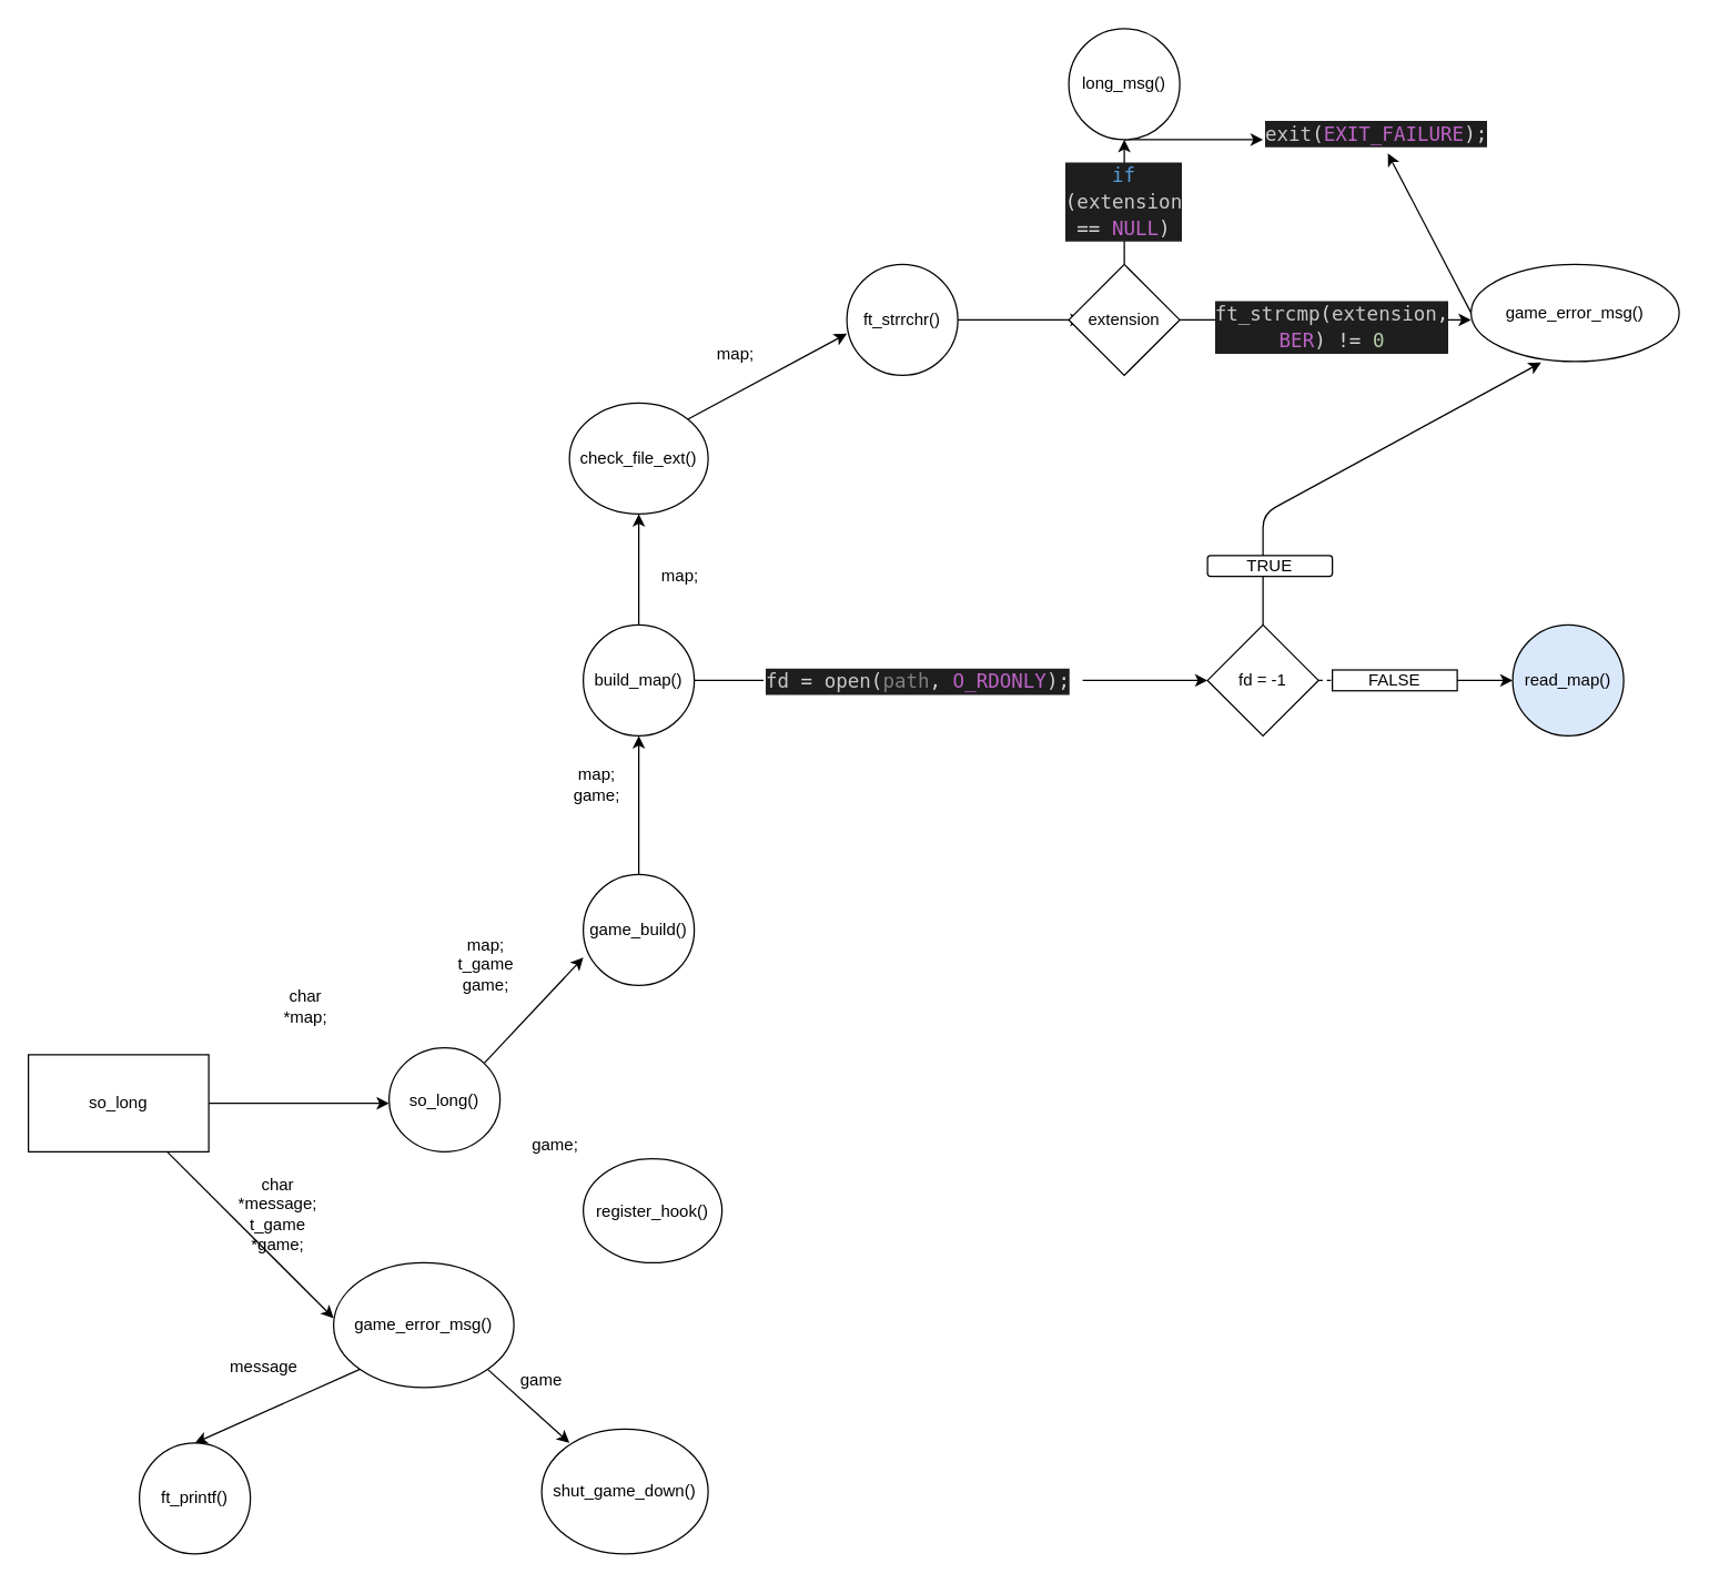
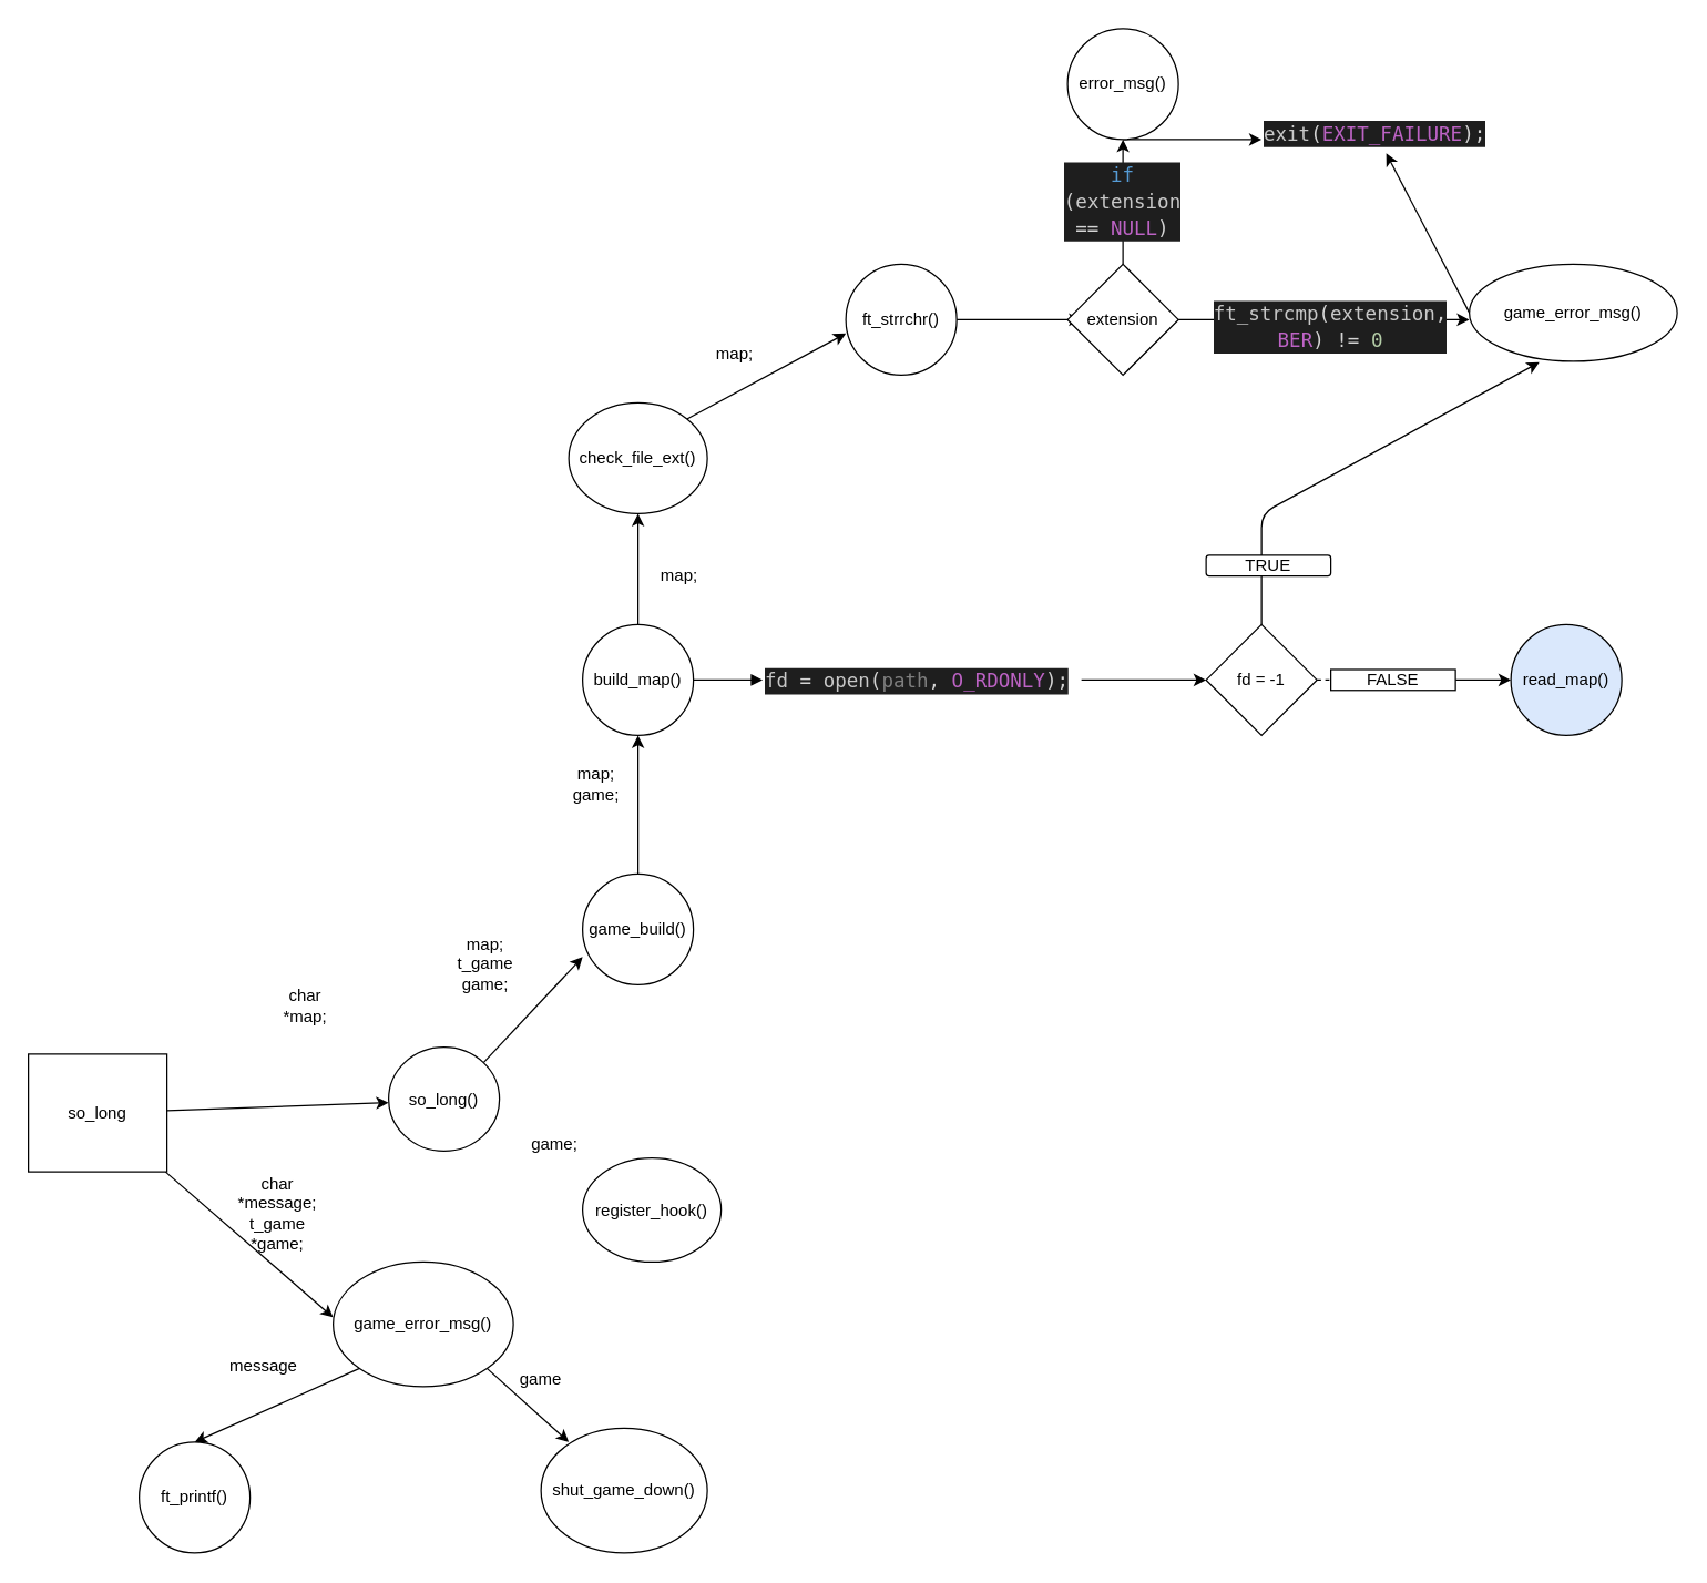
- <mxCell id="37" value="long_msg()" style="ellipse;whiteSpace=wrap;html=1;" vertex="1" parent="1"><mxGeometry x="770" y="20" width="80" height="80" as="geometry" /></mxCell>
+ <mxCell id="37" value="error_msg()" style="ellipse;whiteSpace=wrap;html=1;" vertex="1" parent="1"><mxGeometry x="770" y="20" width="80" height="80" as="geometry" /></mxCell>
- <mxCell id="42" value="" style="edgeStyle=none;html=1;exitX=1;exitY=0.5;exitDx=0;exitDy=0;endArrow=none;" edge="1" parent="1" source="23" target="43"><mxGeometry relative="1" as="geometry"><mxPoint x="870" as="targetPoint" y="490" /><mxPoint x="500" as="sourcePoint" y="490" /></mxGeometry></mxCell>
+ <mxCell id="42" value="" style="edgeStyle=none;html=1;exitX=1;exitY=0.5;exitDx=0;exitDy=0;endArrow=block;" edge="1" parent="1" source="23" target="43"><mxGeometry relative="1" as="geometry"><mxPoint x="870" as="targetPoint" y="490" /><mxPoint x="500" as="sourcePoint" y="490" /></mxGeometry></mxCell>
- <mxCell id="4" value="so_long" style="whiteSpace=wrap;html=1;" vertex="1" parent="1"><mxGeometry x="20" y="760" width="130" height="70" as="geometry" /></mxCell>
+ <mxCell id="4" value="so_long" style="whiteSpace=wrap;html=1;" vertex="1" parent="1"><mxGeometry x="20" y="760" width="100" height="85" as="geometry" /></mxCell>
